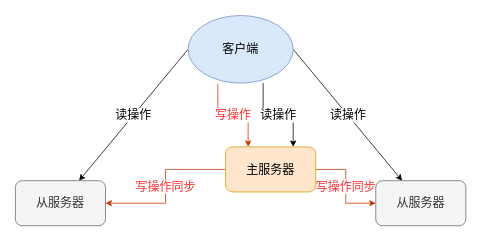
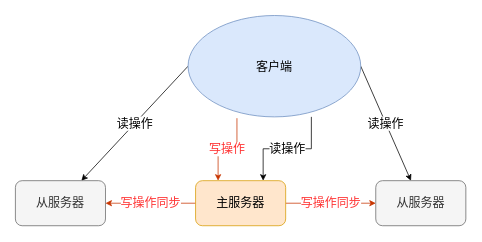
- <mxCell id="6" value="客户端" style="ellipse;whiteSpace=wrap;html=1;fontSize=16;fillColor=#dae8fc;strokeColor=#6c8ebf;" vertex="1" parent="1"><mxGeometry x="250" y="20" width="140" height="90" as="geometry" /></mxCell>
+ <mxCell id="6" value="客户端" style="ellipse;whiteSpace=wrap;html=1;fontSize=16;fillColor=#dae8fc;strokeColor=#6c8ebf;" vertex="1" parent="1"><mxGeometry x="250" y="20" width="230" height="135" as="geometry" /></mxCell>
- <mxCell id="10" value="主服务器&lt;br&gt;" style="rounded=1;whiteSpace=wrap;html=1;fontSize=16;fillColor=#ffe6cc;strokeColor=#d79b00;" vertex="1" parent="1"><mxGeometry x="300" y="195" width="120" height="60" as="geometry" /></mxCell>
+ <mxCell id="10" value="主服务器&lt;br&gt;" style="rounded=1;whiteSpace=wrap;html=1;fontSize=16;fillColor=#ffe6cc;strokeColor=#d79b00;" vertex="1" parent="1"><mxGeometry x="260" y="240" width="120" height="60" as="geometry" /></mxCell>
